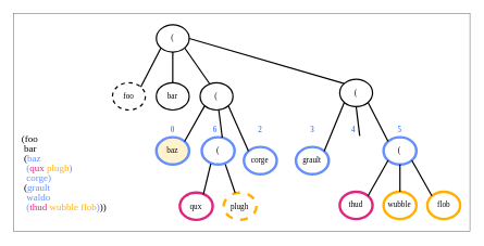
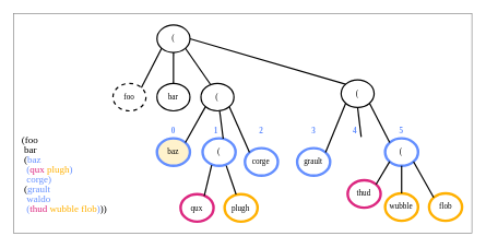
- <mxCell id="37" value="&lt;b style=&quot;font-size: 12px;&quot;&gt;&lt;font color=&quot;#648fff&quot; style=&quot;font-size: 12px;&quot;&gt;6&lt;/font&gt;&lt;/b&gt;" style="text;html=1;strokeColor=none;fillColor=none;align=center;verticalAlign=middle;whiteSpace=wrap;rounded=0;labelBackgroundColor=none;fontFamily=Fira Code;fontSize=12;fontColor=#FFB000;" parent="5" vertex="1"><mxGeometry x="149.408" y="157.205" width="16.787" height="10.48" as="geometry" /></mxCell>
+ <mxCell id="37" value="&lt;b style=&quot;font-size: 12px;&quot;&gt;&lt;font color=&quot;#648fff&quot; style=&quot;font-size: 12px;&quot;&gt;1&lt;/font&gt;&lt;/b&gt;" style="text;html=1;strokeColor=none;fillColor=none;align=center;verticalAlign=middle;whiteSpace=wrap;rounded=0;labelBackgroundColor=none;fontFamily=Fira Code;fontSize=12;fontColor=#FFB000;" parent="5" vertex="1"><mxGeometry x="149.408" y="157.205" width="16.787" height="10.48" as="geometry" /></mxCell>
- <mxCell id="22" value="thud" style="ellipse;whiteSpace=wrap;fontSize=12;fontStyle=0;labelBackgroundColor=none;labelBorderColor=none;strokeWidth=4;fontFamily=Fira Code;strokeColor=#DC267F;" parent="5" vertex="1"><mxGeometry x="348.339" y="256.769" width="50.362" height="41.921" as="geometry" /></mxCell>
+ <mxCell id="22" value="thud" style="ellipse;whiteSpace=wrap;fontSize=12;fontStyle=0;labelBackgroundColor=none;labelBorderColor=none;strokeWidth=4;fontFamily=Fira Code;strokeColor=#DC267F;" parent="5" vertex="1"><mxGeometry x="358.339" y="236.769" width="50.362" height="41.921" as="geometry" /></mxCell>
- <mxCell id="21" value="plugh" style="ellipse;whiteSpace=wrap;fontSize=12;fontStyle=0;labelBackgroundColor=none;labelBorderColor=none;strokeWidth=4;fontFamily=Fira Code;strokeColor=#FFB000;dashed=1;" parent="5" vertex="1"><mxGeometry x="170.392" y="258.079" width="50.362" height="41.921" as="geometry" /></mxCell>
+ <mxCell id="21" value="plugh" style="ellipse;whiteSpace=wrap;fontSize=12;fontStyle=0;labelBackgroundColor=none;labelBorderColor=none;strokeWidth=4;fontFamily=Fira Code;strokeColor=#FFB000;" parent="5" vertex="1"><mxGeometry x="170.392" y="258.079" width="50.362" height="41.921" as="geometry" /></mxCell>
